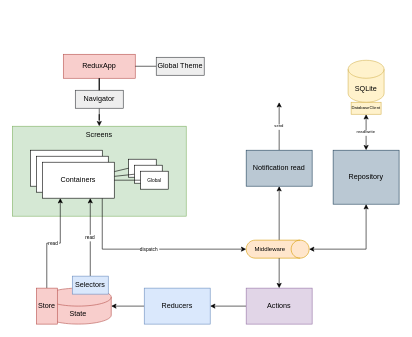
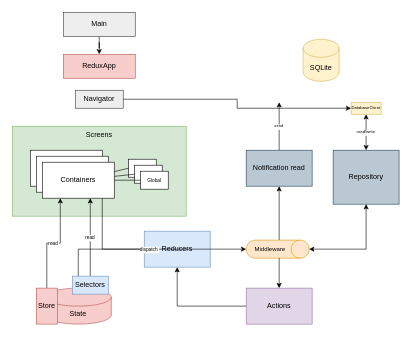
+ <mxCell id="35" value="Main" style="rounded=0;whiteSpace=wrap;html=1;fontSize=12;fillColor=#eeeeee;strokeColor=#36393d;" vertex="1" parent="1"><mxGeometry x="105" y="20" width="120" height="40" as="geometry" /></mxCell>
+ <mxCell id="34" style="edgeStyle=orthogonalEdgeStyle;rounded=0;orthogonalLoop=1;jettySize=auto;html=1;fontSize=12;startArrow=none;startFill=0;" edge="1" parent="1" source="35" target="37"><mxGeometry relative="1" as="geometry" /></mxCell>
- <mxCell id="38" style="rounded=0;orthogonalLoop=1;jettySize=auto;html=1;fontSize=12;startArrow=none;startFill=0;endArrow=none;endFill=0;exitX=0;exitY=0.5;exitDx=0;exitDy=0;" edge="1" parent="1" source="39" target="37"><mxGeometry relative="1" as="geometry"><mxPoint x="265" y="127.857" as="sourcePoint" /></mxGeometry></mxCell>
- <mxCell id="39" value="Global Theme" style="rounded=0;whiteSpace=wrap;html=1;fontSize=12;fillColor=#eeeeee;strokeColor=#36393d;" vertex="1" parent="1"><mxGeometry x="260" y="95" width="80" height="30" as="geometry" /></mxCell>
- <mxCell id="15" value="SQLite" style="shape=cylinder3;whiteSpace=wrap;html=1;boundedLbl=1;backgroundOutline=1;size=15;fillColor=#fff2cc;strokeColor=#d6b656;" vertex="1" parent="1"><mxGeometry x="580" y="100" width="60" height="70" as="geometry" /></mxCell>
+ <mxCell id="15" value="SQLite" style="shape=cylinder3;whiteSpace=wrap;html=1;boundedLbl=1;backgroundOutline=1;size=15;fillColor=#fff2cc;strokeColor=#d6b656;" vertex="1" parent="1"><mxGeometry x="505" y="65" width="60" height="70" as="geometry" /></mxCell>
- <mxCell id="42" value="" style="edgeStyle=orthogonalEdgeStyle;rounded=0;orthogonalLoop=1;jettySize=auto;html=1;fontSize=12;startArrow=none;startFill=0;endArrow=none;" edge="1" parent="1" source="37" target="41"><mxGeometry relative="1" as="geometry"><mxPoint x="165" y="130" as="sourcePoint" /><mxPoint x="165" y="210" as="targetPoint" /></mxGeometry></mxCell>
- <mxCell id="36" style="edgeStyle=orthogonalEdgeStyle;rounded=0;orthogonalLoop=1;jettySize=auto;html=1;fontSize=12;startArrow=none;startFill=0;" edge="1" parent="1" source="41" target="2"><mxGeometry relative="1" as="geometry" /></mxCell>
+ <mxCell id="36" style="edgeStyle=orthogonalEdgeStyle;rounded=0;orthogonalLoop=1;jettySize=auto;html=1;fontSize=12;startArrow=none;startFill=0;" edge="1" parent="1" source="41" target="10"><mxGeometry relative="1" as="geometry" /></mxCell>
- <mxCell id="6" value="Reducers" style="rounded=0;whiteSpace=wrap;html=1;fillColor=#dae8fc;strokeColor=#6c8ebf;" vertex="1" parent="1"><mxGeometry x="240" y="480" width="110" height="60" as="geometry" /></mxCell>
+ <mxCell id="6" value="Reducers" style="rounded=0;whiteSpace=wrap;html=1;fillColor=#dae8fc;strokeColor=#6c8ebf;" vertex="1" parent="1"><mxGeometry x="240" y="385" width="110" height="60" as="geometry" /></mxCell>
